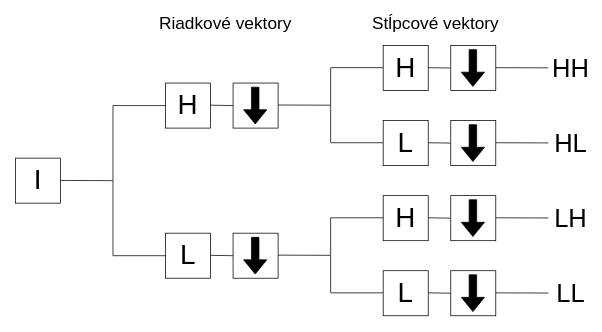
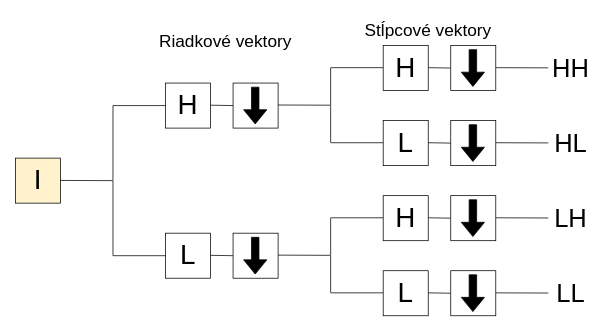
- <mxCell id="50" value="&lt;font style=&quot;font-size: 23px&quot;&gt;Riadkové vektory&lt;/font&gt;" style="text;html=1;strokeColor=none;fillColor=none;align=center;verticalAlign=middle;whiteSpace=wrap;rounded=0;" vertex="1" parent="1"><mxGeometry x="200" y="20" width="200" height="20" as="geometry" /></mxCell>
+ <mxCell id="50" value="&lt;font style=&quot;font-size: 23px&quot;&gt;Riadkové vektory&lt;/font&gt;" style="text;html=1;strokeColor=none;fillColor=none;align=center;verticalAlign=middle;whiteSpace=wrap;rounded=0;" vertex="1" parent="1"><mxGeometry x="200" y="45" width="200" height="20" as="geometry" /></mxCell>
- <mxCell id="51" value="&lt;font style=&quot;font-size: 23px&quot;&gt;Stĺpcové vektory&lt;/font&gt;" style="text;html=1;strokeColor=none;fillColor=none;align=center;verticalAlign=middle;whiteSpace=wrap;rounded=0;" vertex="1" parent="1"><mxGeometry x="480" y="20" width="200" height="20" as="geometry" /></mxCell>
+ <mxCell id="51" value="&lt;font style=&quot;font-size: 23px&quot;&gt;Stĺpcové vektory&lt;/font&gt;" style="text;html=1;strokeColor=none;fillColor=none;align=center;verticalAlign=middle;whiteSpace=wrap;rounded=0;" vertex="1" parent="1"><mxGeometry x="470" y="30" width="200" height="20" as="geometry" /></mxCell>
- <mxCell id="2" value="&lt;font style=&quot;font-size: 37px&quot;&gt;I&lt;/font&gt;" style="whiteSpace=wrap;html=1;aspect=fixed;" vertex="1" parent="1"><mxGeometry x="20" y="210" width="60" height="60" as="geometry" /></mxCell>
+ <mxCell id="2" value="&lt;font style=&quot;font-size: 37px&quot;&gt;I&lt;/font&gt;" style="whiteSpace=wrap;html=1;aspect=fixed;fillColor=#fff2cc;" vertex="1" parent="1"><mxGeometry x="20" y="210" width="60" height="60" as="geometry" /></mxCell>
